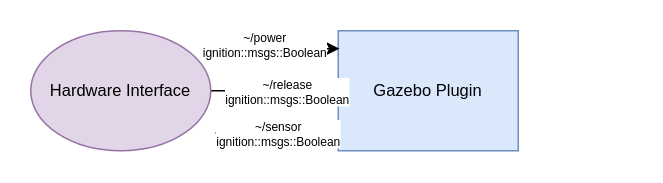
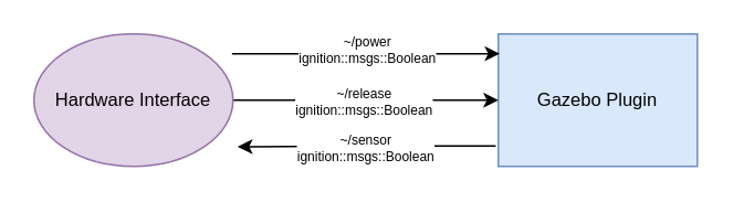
- <mxCell id="2" value="Gazebo Plugin" style="rounded=0;whiteSpace=wrap;html=1;fillColor=#dae8fc;strokeColor=#6c8ebf;fontSize=11;" vertex="1" parent="1"><mxGeometry x="225" y="20" width="120" height="80" as="geometry" /></mxCell>
+ <mxCell id="2" value="Gazebo Plugin" style="rounded=0;whiteSpace=wrap;html=1;fillColor=#dae8fc;strokeColor=#6c8ebf;fontSize=11;" vertex="1" parent="1"><mxGeometry x="300" y="20" width="120" height="80" as="geometry" /></mxCell>
